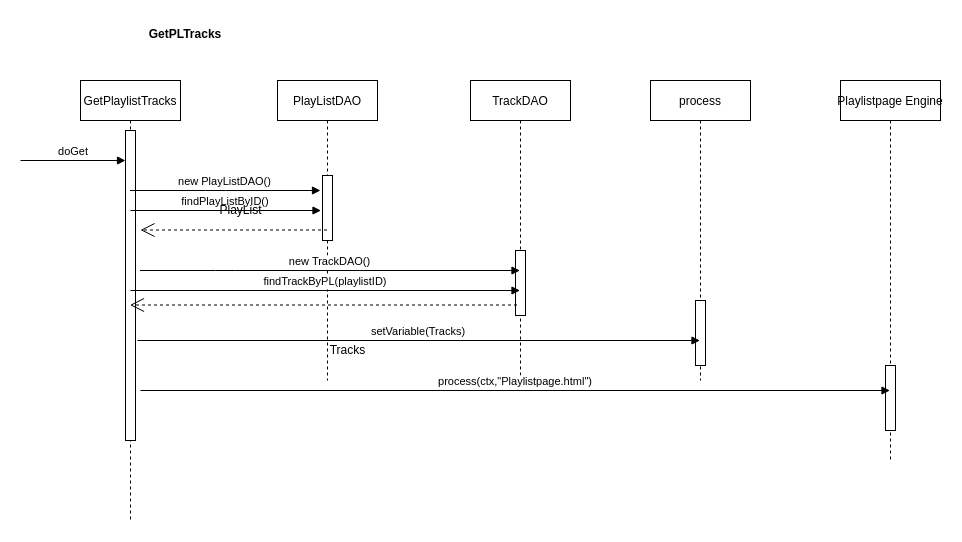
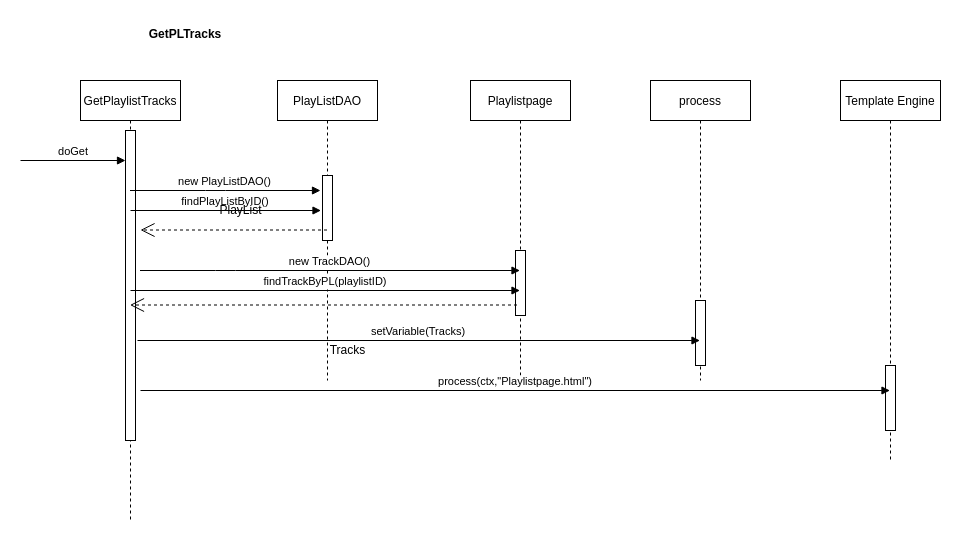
- <mxCell id="9" value="TrackDAO" style="shape=umlLifeline;perimeter=lifelinePerimeter;container=1;collapsible=0;recursiveResize=0;rounded=0;shadow=0;strokeWidth=1;" parent="1" vertex="1"><mxGeometry x="470" y="80" width="100" height="300" as="geometry" /></mxCell>
+ <mxCell id="9" value="Playlistpage" style="shape=umlLifeline;perimeter=lifelinePerimeter;container=1;collapsible=0;recursiveResize=0;rounded=0;shadow=0;strokeWidth=1;" parent="1" vertex="1"><mxGeometry x="470" y="80" width="100" height="300" as="geometry" /></mxCell>
- <mxCell id="14" value="Playlistpage Engine" style="shape=umlLifeline;perimeter=lifelinePerimeter;container=1;collapsible=0;recursiveResize=0;rounded=0;shadow=0;strokeWidth=1;" parent="1" vertex="1"><mxGeometry x="840" y="80" width="100" height="380" as="geometry" /></mxCell>
+ <mxCell id="14" value="Template Engine" style="shape=umlLifeline;perimeter=lifelinePerimeter;container=1;collapsible=0;recursiveResize=0;rounded=0;shadow=0;strokeWidth=1;" parent="1" vertex="1"><mxGeometry x="840" y="80" width="100" height="380" as="geometry" /></mxCell>
